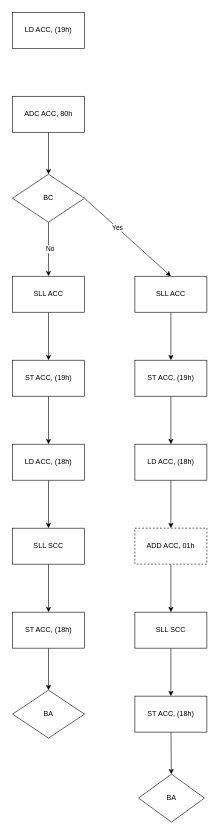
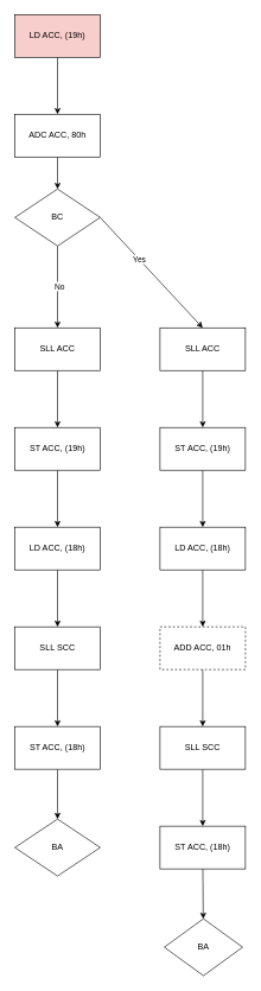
- <mxCell id="3" value="LD ACC, (19h)" style="whiteSpace=wrap;html=1;rounded=0;" vertex="1" parent="1"><mxGeometry x="20" y="20" width="120" height="60" as="geometry" /></mxCell>
+ <mxCell id="3" value="LD ACC, (19h)" style="whiteSpace=wrap;html=1;rounded=0;fillColor=#f8cecc;" vertex="1" parent="1"><mxGeometry x="20" y="20" width="120" height="60" as="geometry" /></mxCell>
+ <mxCell id="2" value="" style="edgeStyle=none;html=1;" edge="1" parent="1" source="3" target="5"><mxGeometry relative="1" as="geometry" /></mxCell>
- <mxCell id="10" value="BC" style="rhombus;whiteSpace=wrap;html=1;rounded=0;" vertex="1" parent="1"><mxGeometry x="20" y="290" width="120" height="80" as="geometry" /></mxCell>
+ <mxCell id="10" value="BC" style="rhombus;whiteSpace=wrap;html=1;rounded=0;" vertex="1" parent="1"><mxGeometry x="20" y="265" width="120" height="80" as="geometry" /></mxCell>
